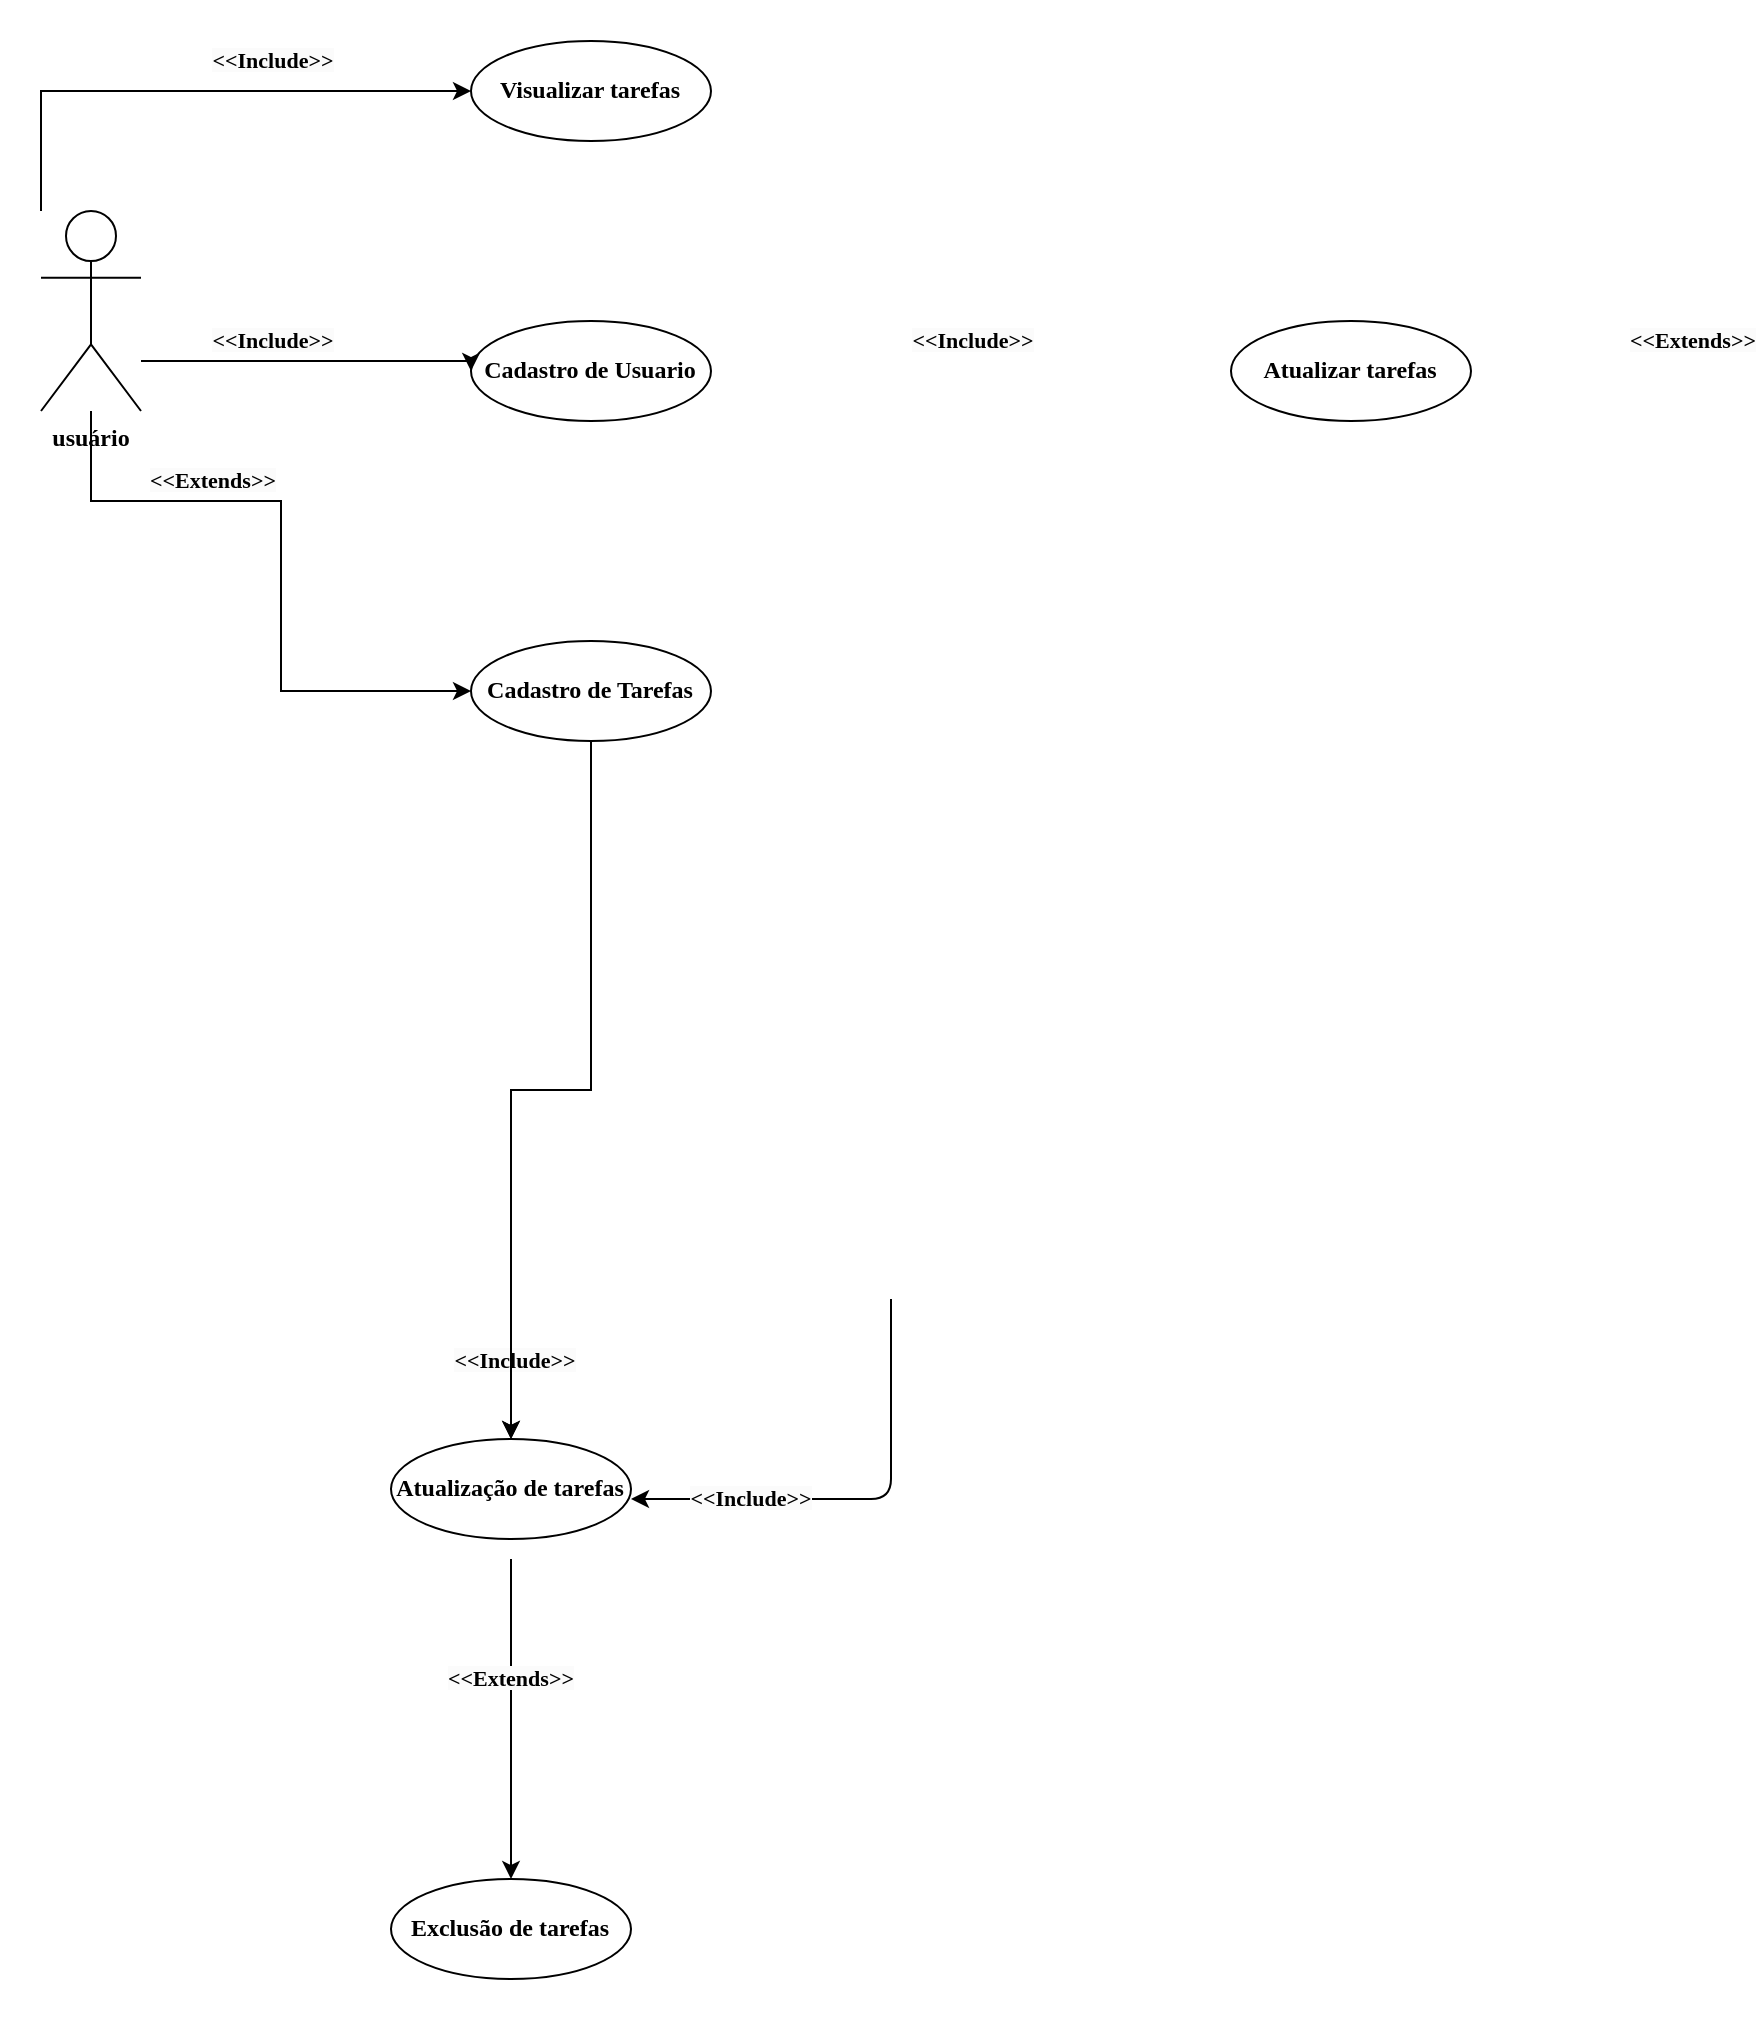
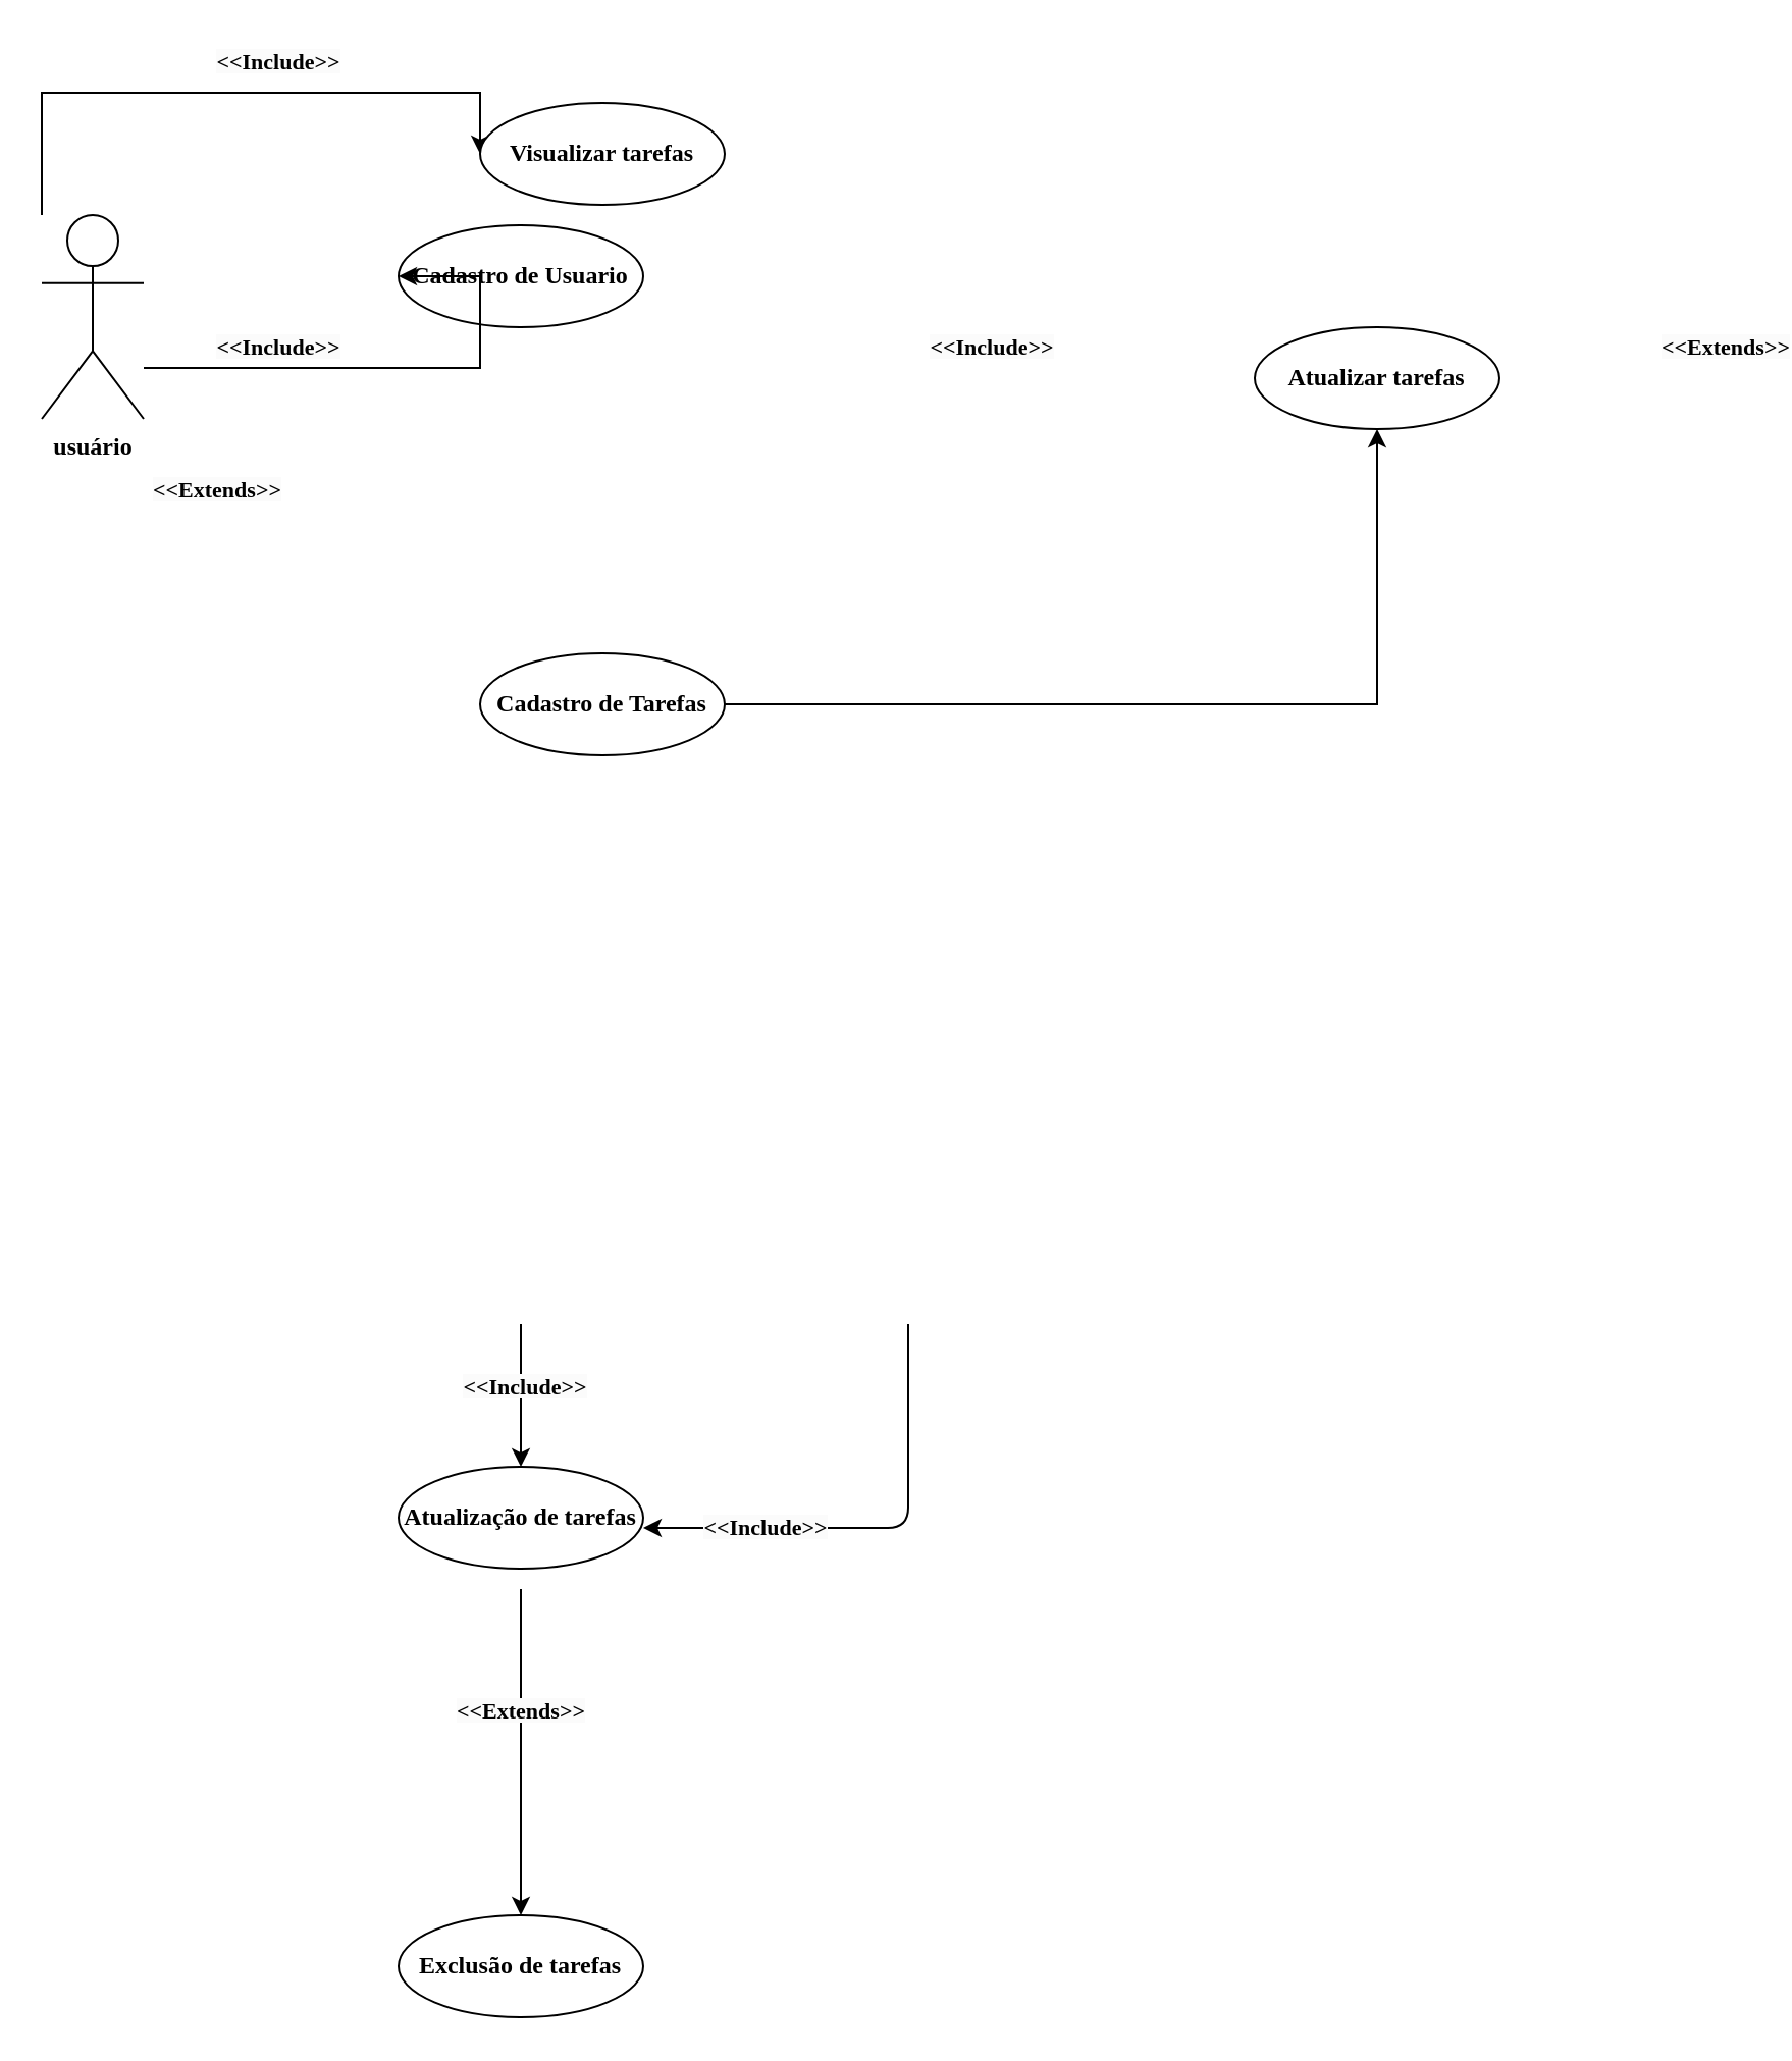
- <mxCell id="15" value="Visualizar tarefas" style="ellipse;whiteSpace=wrap;html=1;align=center;fontStyle=1;fontFamily=Verdana;labelBackgroundColor=none;rounded=1;" parent="1" vertex="1"><mxGeometry x="235" y="20" width="120" height="50" as="geometry" /></mxCell>
+ <mxCell id="15" value="Visualizar tarefas" style="ellipse;whiteSpace=wrap;html=1;align=center;fontStyle=1;fontFamily=Verdana;labelBackgroundColor=none;rounded=1;" parent="1" vertex="1"><mxGeometry x="235" y="50" width="120" height="50" as="geometry" /></mxCell>
- <mxCell id="14" value="Cadastro de Usuario" style="ellipse;whiteSpace=wrap;html=1;align=center;fontStyle=1;fontFamily=Verdana;labelBackgroundColor=none;rounded=1;fillColor=none;" parent="1" vertex="1"><mxGeometry x="235" y="160" width="120" height="50" as="geometry" /></mxCell>
+ <mxCell id="14" value="Cadastro de Usuario" style="ellipse;whiteSpace=wrap;html=1;align=center;fontStyle=1;fontFamily=Verdana;labelBackgroundColor=none;rounded=1;fillColor=none;" parent="1" vertex="1"><mxGeometry x="195" y="110" width="120" height="50" as="geometry" /></mxCell>
- <mxCell id="9" style="edgeStyle=orthogonalEdgeStyle;rounded=0;orthogonalLoop=1;jettySize=auto;html=1;entryX=0;entryY=0.5;entryDx=0;entryDy=0;fontFamily=Helvetica;fontSize=11;fontColor=default;labelBackgroundColor=none;resizable=0;" edge="1" parent="1" source="11" target="13"><mxGeometry relative="1" as="geometry"><Array as="points"><mxPoint x="140" y="250" /><mxPoint x="140" y="345" /></Array></mxGeometry></mxCell>
- <mxCell id="12" style="edgeStyle=orthogonalEdgeStyle;rounded=0;orthogonalLoop=1;jettySize=auto;html=1;fontFamily=Helvetica;fontSize=11;fontColor=default;labelBackgroundColor=none;resizable=0;" edge="1" parent="1" source="13" target="16"><mxGeometry relative="1" as="geometry" /></mxCell>
+ <mxCell id="12" style="edgeStyle=orthogonalEdgeStyle;rounded=0;orthogonalLoop=1;jettySize=auto;html=1;entryX=0.5;entryY=1;entryDx=0;entryDy=0;fontFamily=Helvetica;fontSize=11;fontColor=default;labelBackgroundColor=none;resizable=0;" edge="1" parent="1" source="13" target="21"><mxGeometry relative="1" as="geometry" /></mxCell>
